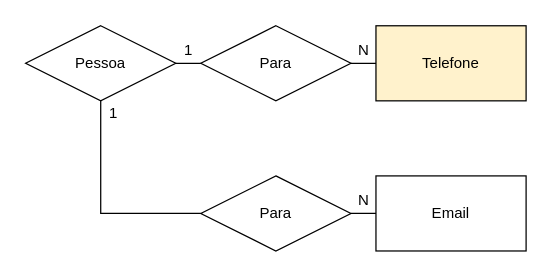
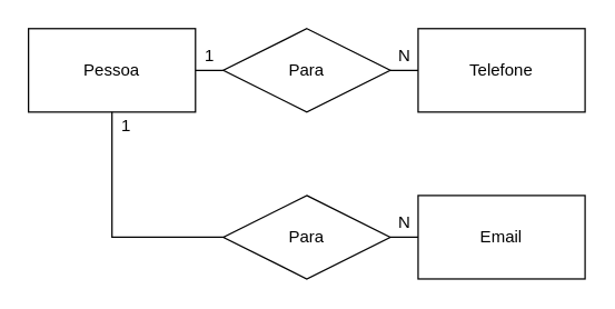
- <mxCell id="3" value="Pessoa" style="rhombus;whiteSpace=wrap;html=1;" vertex="1" parent="1"><mxGeometry x="20" y="20" width="120" height="60" as="geometry" /></mxCell>
+ <mxCell id="3" value="Pessoa" style="rounded=0;whiteSpace=wrap;html=1;" vertex="1" parent="1"><mxGeometry x="20" y="20" width="120" height="60" as="geometry" /></mxCell>
- <mxCell id="4" value="Telefone" style="rounded=0;whiteSpace=wrap;html=1;fillColor=#fff2cc;" vertex="1" parent="1"><mxGeometry x="300" y="20" width="120" height="60" as="geometry" /></mxCell>
+ <mxCell id="4" value="Telefone" style="rounded=0;whiteSpace=wrap;html=1;" vertex="1" parent="1"><mxGeometry x="300" y="20" width="120" height="60" as="geometry" /></mxCell>
